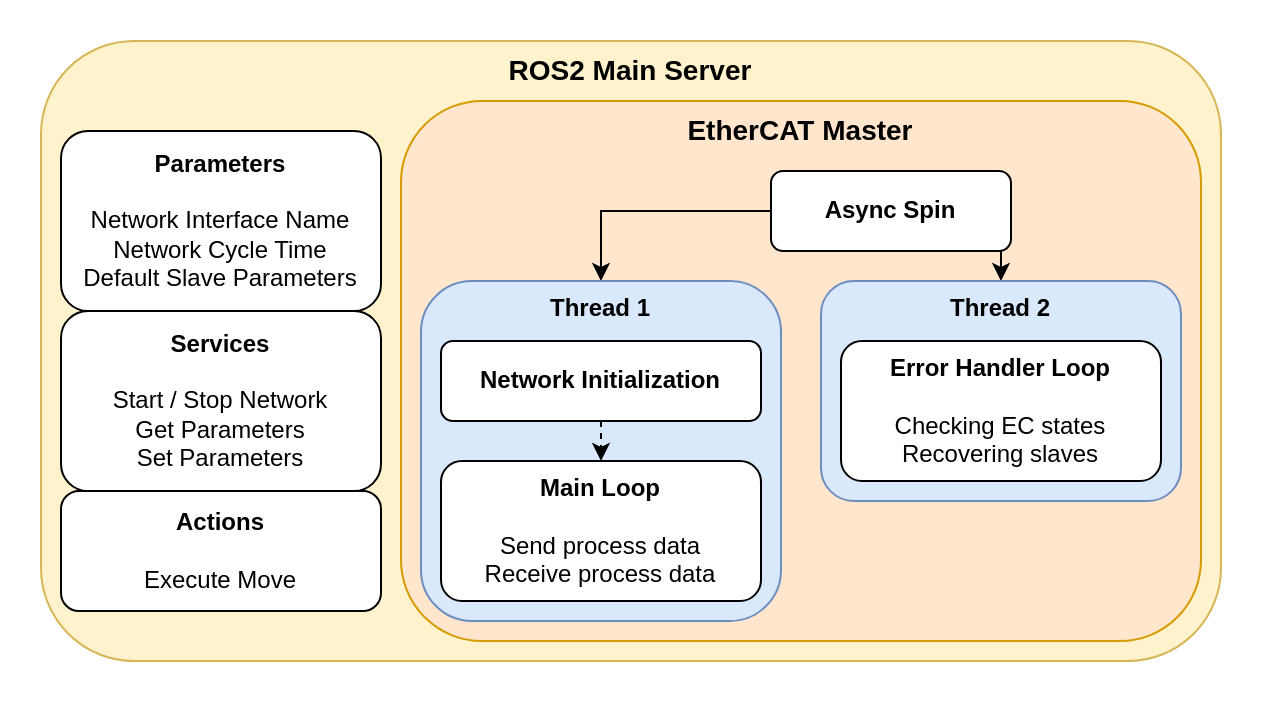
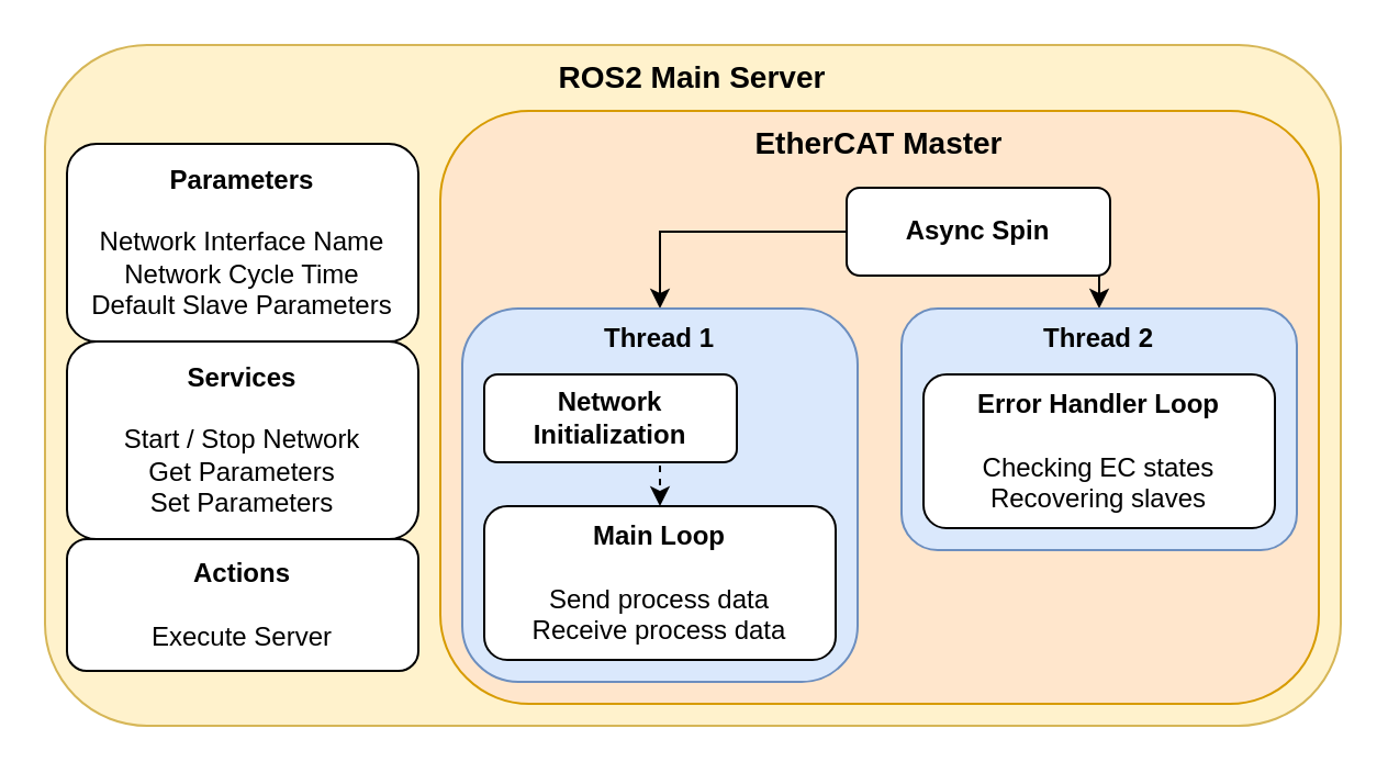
- <mxCell id="15" value="&lt;b&gt;Network Initialization&lt;br&gt;&lt;/b&gt;" style="rounded=1;whiteSpace=wrap;html=1;fontSize=12;" parent="1" vertex="1"><mxGeometry x="220" y="170" width="160" height="40" as="geometry" /></mxCell>
+ <mxCell id="15" value="&lt;b&gt;Network Initialization&lt;br&gt;&lt;/b&gt;" style="rounded=1;whiteSpace=wrap;html=1;fontSize=12;" parent="1" vertex="1"><mxGeometry x="220" y="170" width="115" height="40" as="geometry" /></mxCell>
- <mxCell id="5" value="&lt;div&gt;&lt;b&gt;Actions&lt;br&gt;&lt;/b&gt;&lt;/div&gt;&lt;div&gt;&lt;b&gt;&lt;br&gt;&lt;/b&gt;&lt;/div&gt;&lt;div&gt;Execute Move&lt;br&gt;&lt;/div&gt;" style="rounded=1;whiteSpace=wrap;html=1;fontSize=12;verticalAlign=middle;align=center;" parent="1" vertex="1"><mxGeometry x="30" y="245" width="160" height="60" as="geometry" /></mxCell>
+ <mxCell id="5" value="&lt;div&gt;&lt;b&gt;Actions&lt;br&gt;&lt;/b&gt;&lt;/div&gt;&lt;div&gt;&lt;b&gt;&lt;br&gt;&lt;/b&gt;&lt;/div&gt;&lt;div&gt;Execute Server&lt;br&gt;&lt;/div&gt;" style="rounded=1;whiteSpace=wrap;html=1;fontSize=12;verticalAlign=middle;align=center;" parent="1" vertex="1"><mxGeometry x="30" y="245" width="160" height="60" as="geometry" /></mxCell>
